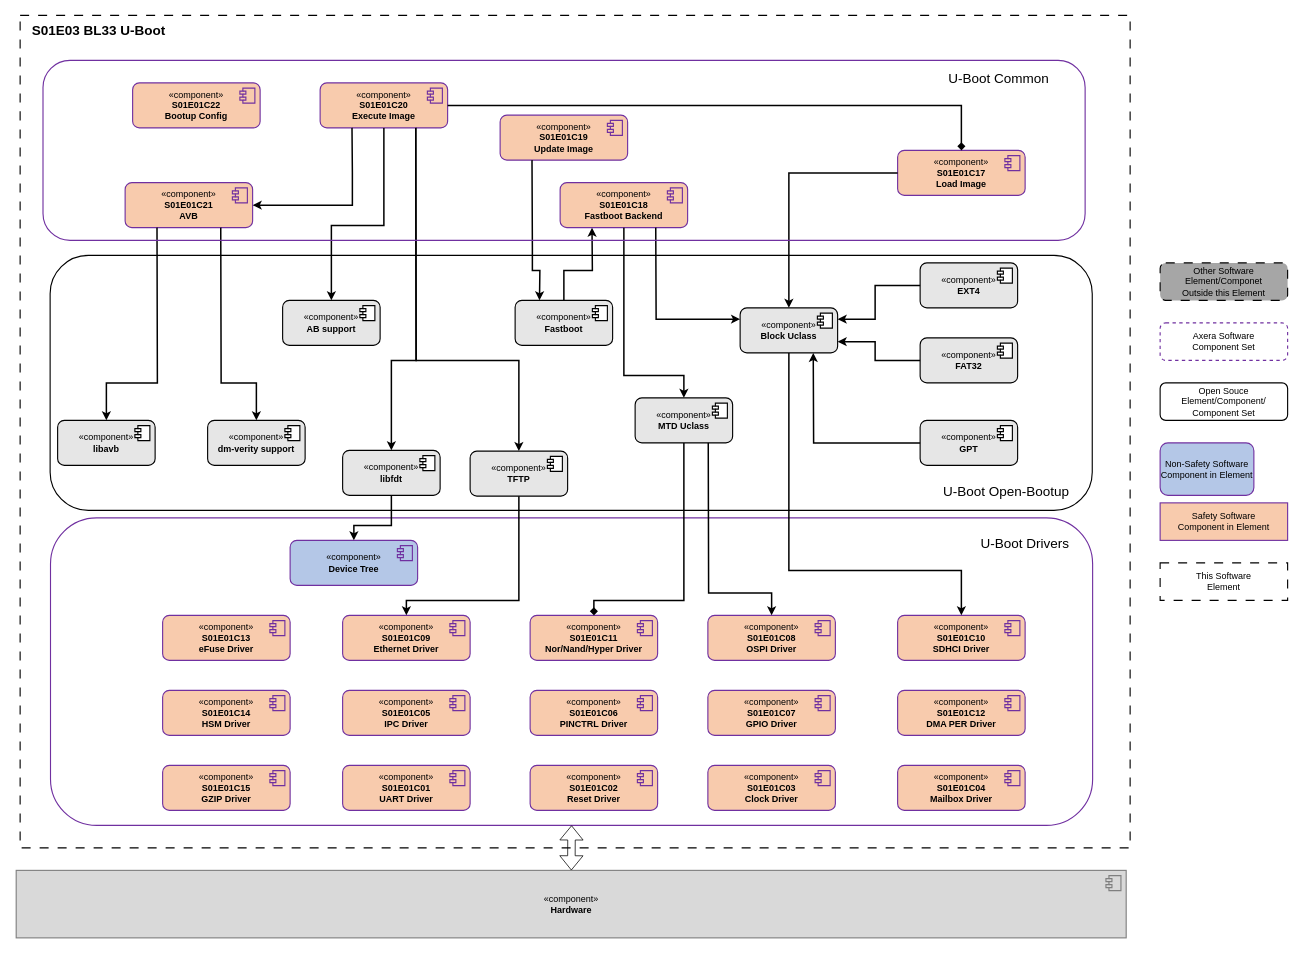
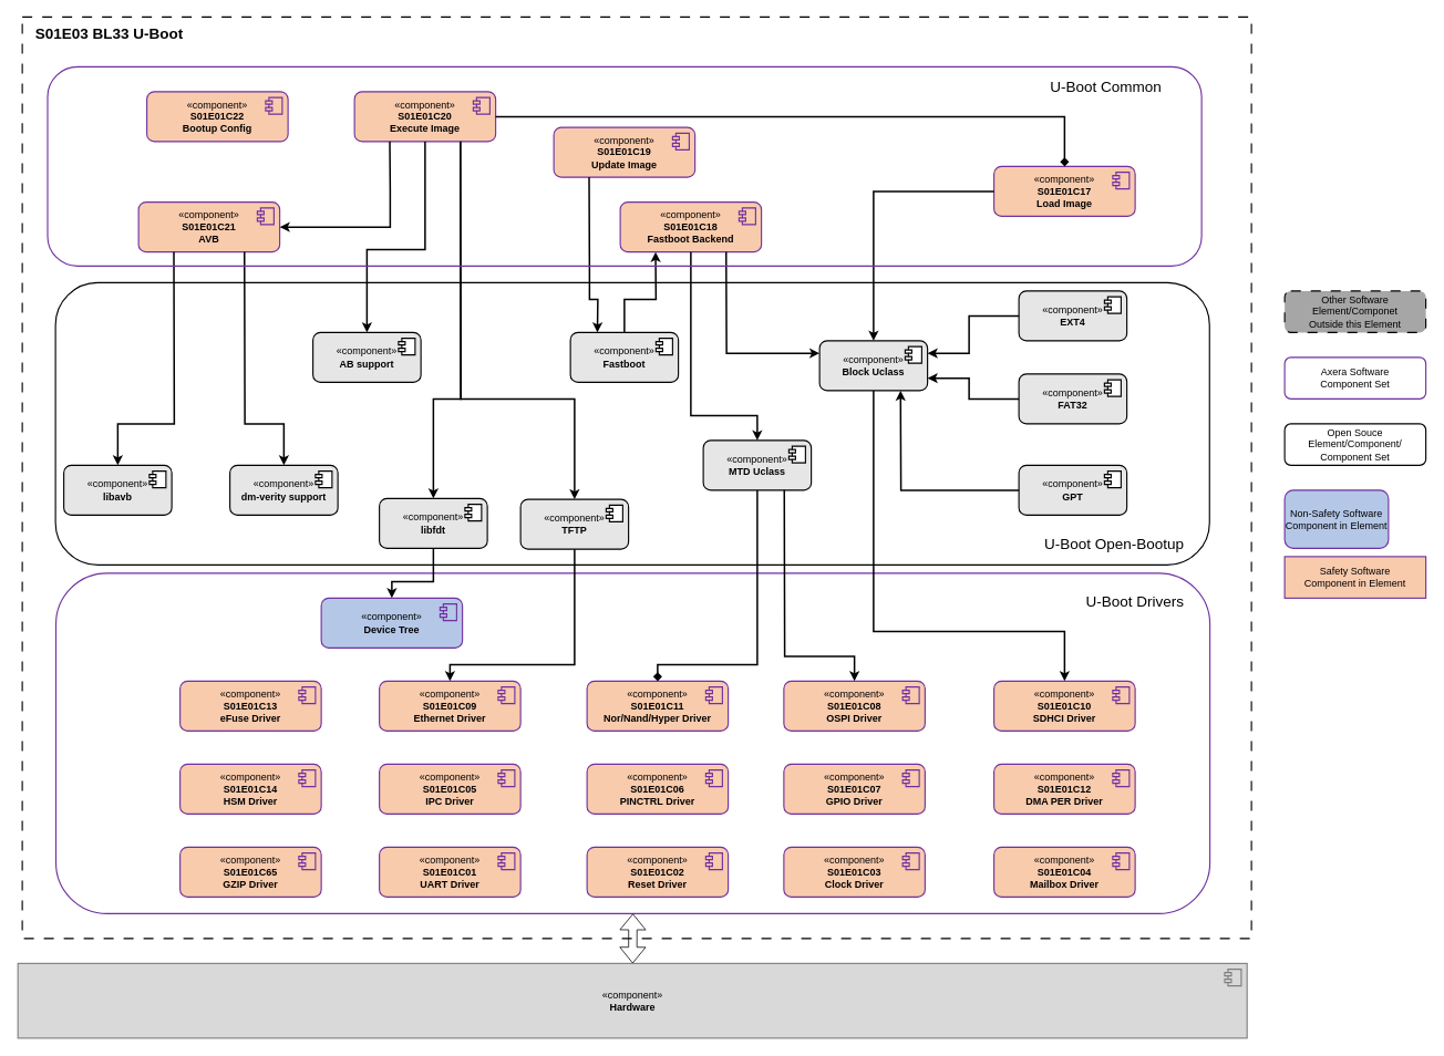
- <mxCell id="7" value="Axera Software&lt;div&gt;Component Set&lt;/div&gt;" style="html=1;whiteSpace=wrap;strokeColor=#7030a0;fillColor=none;strokeWidth=1.5;rounded=1;movable=0;resizable=0;rotatable=0;deletable=0;editable=0;locked=1;connectable=0;dashed=1;" vertex="1" parent="1"><mxGeometry x="1546" y="430" width="170" height="50" as="geometry" /></mxCell>
+ <mxCell id="7" value="Axera Software&lt;div&gt;Component Set&lt;/div&gt;" style="html=1;whiteSpace=wrap;strokeColor=#7030a0;fillColor=none;strokeWidth=1.5;rounded=1;movable=0;resizable=0;rotatable=0;deletable=0;editable=0;locked=1;connectable=0;" vertex="1" parent="1"><mxGeometry x="1546" y="430" width="170" height="50" as="geometry" /></mxCell>
- <mxCell id="3" value="This Software&lt;div&gt;Element&lt;/div&gt;" style="html=1;whiteSpace=wrap;strokeColor=#000000;fillColor=none;strokeWidth=1.5;dashed=1;dashPattern=8 8;movable=0;resizable=0;rotatable=0;deletable=0;editable=0;locked=1;connectable=0;" vertex="1" parent="1"><mxGeometry x="1546" y="750" width="170" height="50" as="geometry" /></mxCell>
- <mxCell id="39" value="«component&lt;span style=&quot;background-color: initial;&quot;&gt;»&lt;/span&gt;&lt;div&gt;&lt;b&gt;S01E01C15&lt;/b&gt;&lt;/div&gt;&lt;div&gt;&lt;b&gt;GZIP Driver&lt;/b&gt;&lt;/div&gt;" style="html=1;dropTarget=0;whiteSpace=wrap;rounded=1;strokeColor=#7030a0;strokeWidth=1.5;align=center;verticalAlign=middle;fontFamily=Helvetica;fontSize=12;fontColor=default;fillColor=#f8cbad;movable=0;resizable=0;rotatable=0;deletable=0;editable=0;locked=1;connectable=0;" vertex="1" parent="1"><mxGeometry x="216" y="1020" width="170" height="60" as="geometry" /></mxCell>
+ <mxCell id="39" value="«component&lt;span style=&quot;background-color: initial;&quot;&gt;»&lt;/span&gt;&lt;div&gt;&lt;b&gt;S01E01C65&lt;/b&gt;&lt;/div&gt;&lt;div&gt;&lt;b&gt;GZIP Driver&lt;/b&gt;&lt;/div&gt;" style="html=1;dropTarget=0;whiteSpace=wrap;rounded=1;strokeColor=#7030a0;strokeWidth=1.5;align=center;verticalAlign=middle;fontFamily=Helvetica;fontSize=12;fontColor=default;fillColor=#f8cbad;movable=0;resizable=0;rotatable=0;deletable=0;editable=0;locked=1;connectable=0;" vertex="1" parent="1"><mxGeometry x="216" y="1020" width="170" height="60" as="geometry" /></mxCell>
